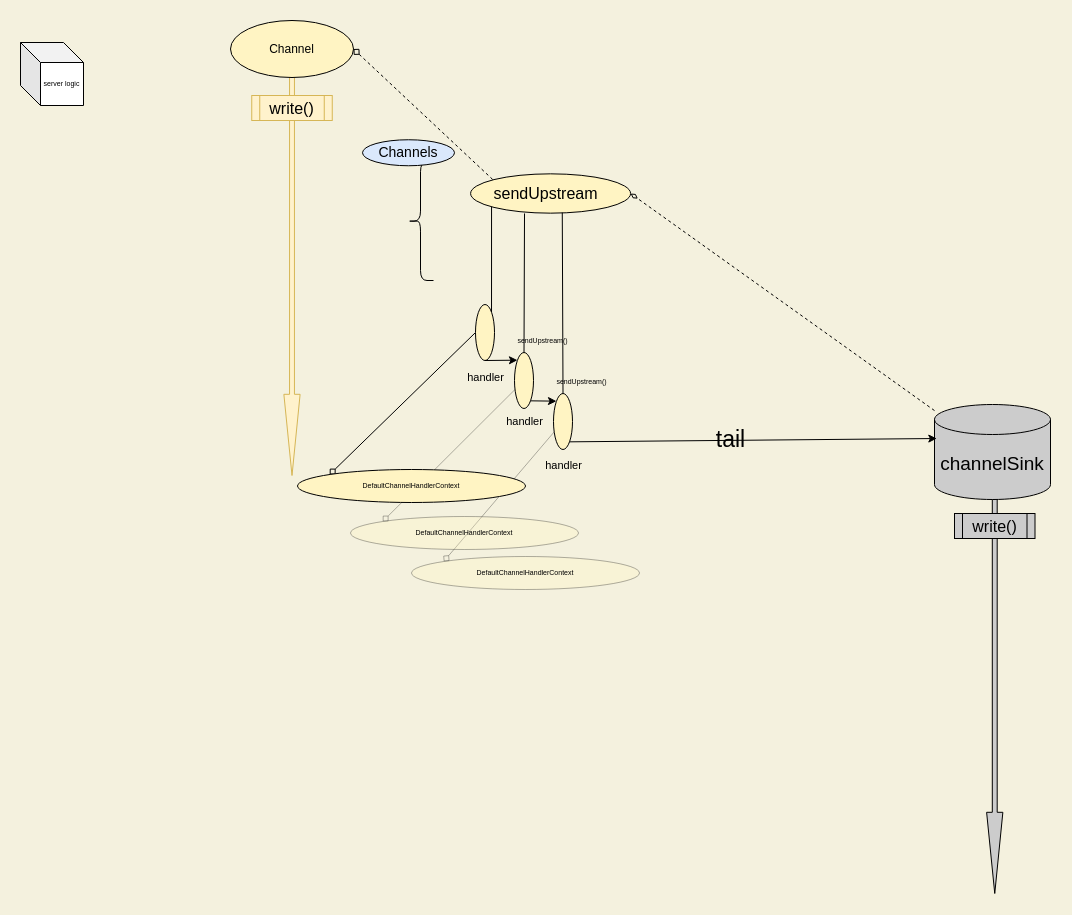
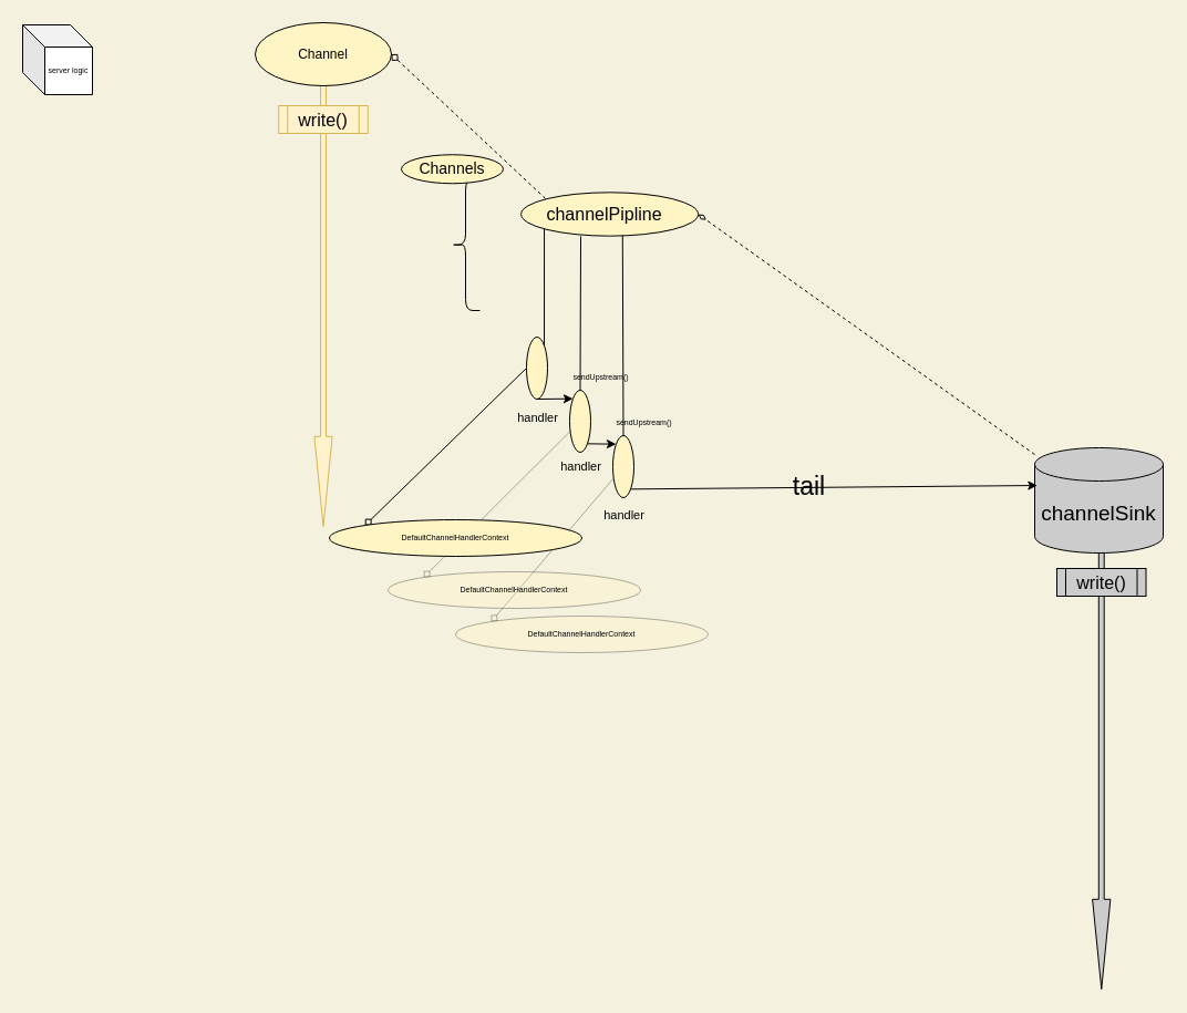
- <mxCell id="7" value="server logic" style="shape=cube;whiteSpace=wrap;html=1;boundedLbl=1;backgroundOutline=1;darkOpacity=0.05;darkOpacity2=0.1;fontFamily=Helvetica;fontSize=7;fontColor=default;align=center;strokeColor=default;fillColor=#FFFFFF;" vertex="1" parent="1"><mxGeometry x="20" y="42" width="63" height="63" as="geometry" /></mxCell>
+ <mxCell id="7" value="server logic" style="shape=cube;whiteSpace=wrap;html=1;boundedLbl=1;backgroundOutline=1;darkOpacity=0.05;darkOpacity2=0.1;fontFamily=Helvetica;fontSize=7;fontColor=default;align=center;strokeColor=default;fillColor=#FFFFFF;" vertex="1" parent="1"><mxGeometry x="20" y="22" width="63" height="63" as="geometry" /></mxCell>
- <mxCell id="14" value="&lt;span style=&quot;font-size: 14px;&quot;&gt;Channels&lt;/span&gt;" style="ellipse;whiteSpace=wrap;html=1;fillColor=#dae8fc;" vertex="1" parent="1"><mxGeometry x="362" y="139.25" width="92" height="26" as="geometry" /></mxCell>
+ <mxCell id="14" value="&lt;span style=&quot;font-size: 14px;&quot;&gt;Channels&lt;/span&gt;" style="ellipse;whiteSpace=wrap;html=1;fillColor=#FFF4C3;" vertex="1" parent="1"><mxGeometry x="362" y="139.25" width="92" height="26" as="geometry" /></mxCell>
- <mxCell id="16" value="sendUpstream" style="text;html=1;align=center;verticalAlign=middle;resizable=0;points=[];autosize=1;strokeColor=none;fillColor=none;fontSize=16;" vertex="1" parent="1"><mxGeometry x="488" y="181.5" width="114" height="23" as="geometry" /></mxCell>
+ <mxCell id="16" value="channelPipline" style="text;html=1;align=center;verticalAlign=middle;resizable=0;points=[];autosize=1;strokeColor=none;fillColor=none;fontSize=16;" vertex="1" parent="1"><mxGeometry x="488" y="181.5" width="114" height="23" as="geometry" /></mxCell>
